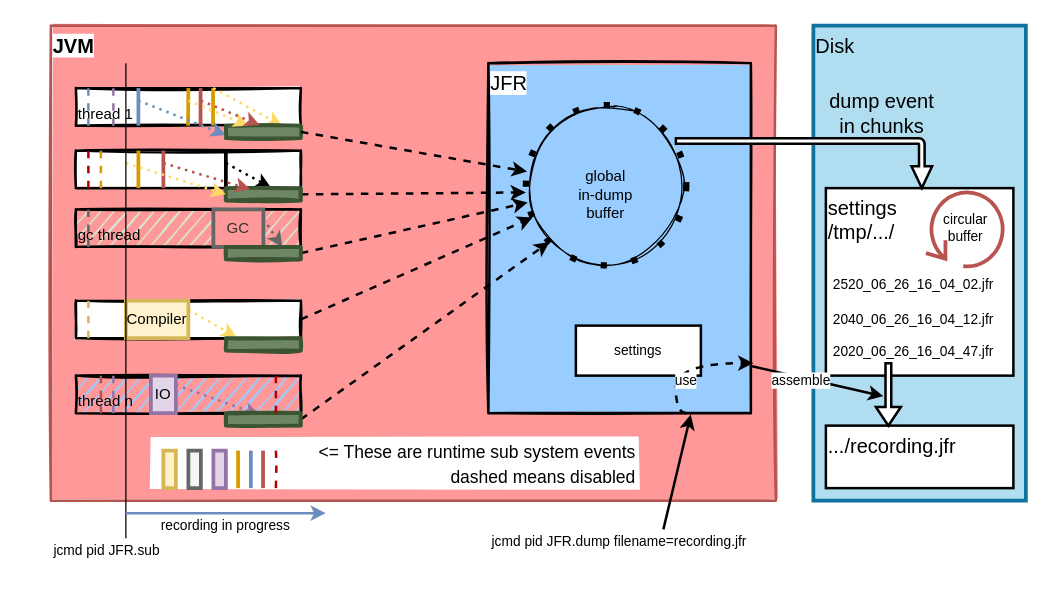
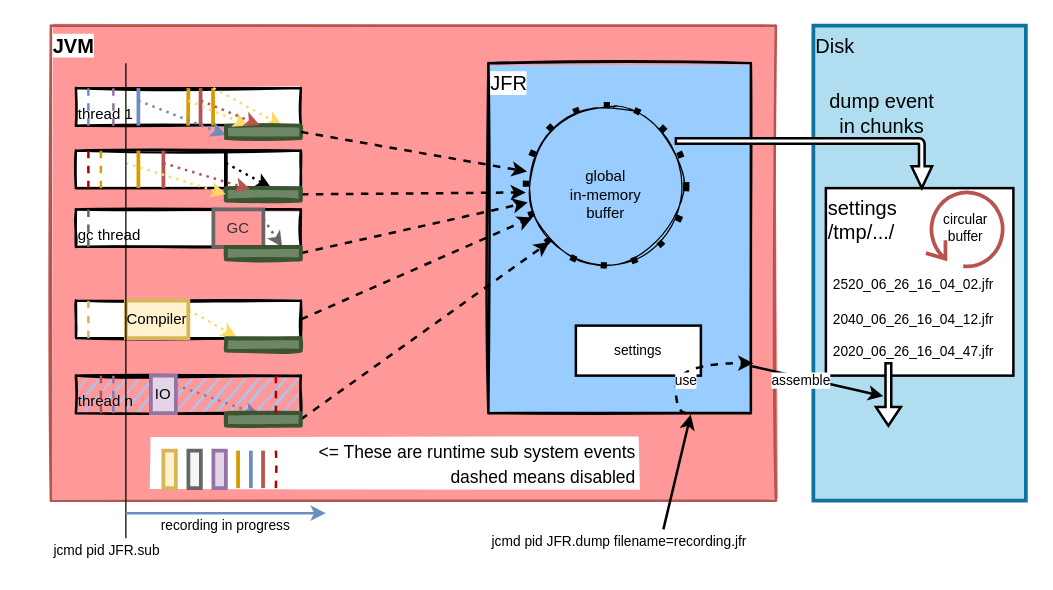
- <mxCell id="29" value="&lt;div&gt;&lt;br&gt;&lt;/div&gt;&lt;div&gt;global &lt;br&gt;&lt;/div&gt;&lt;div&gt;in-dump&lt;/div&gt;&lt;div&gt;buffer&lt;/div&gt;" style="ellipse;whiteSpace=wrap;html=1;aspect=fixed;strokeWidth=1;fillColor=none;sketch=1;" vertex="1" parent="27"><mxGeometry width="128.333" height="128.333" as="geometry" /></mxCell>
+ <mxCell id="29" value="&lt;div&gt;&lt;br&gt;&lt;/div&gt;&lt;div&gt;global &lt;br&gt;&lt;/div&gt;&lt;div&gt;in-memory&lt;/div&gt;&lt;div&gt;buffer&lt;/div&gt;" style="ellipse;whiteSpace=wrap;html=1;aspect=fixed;strokeWidth=1;fillColor=none;sketch=1;" vertex="1" parent="27"><mxGeometry width="128.333" height="128.333" as="geometry" /></mxCell>
- <mxCell id="5" value="gc thread" style="rounded=0;whiteSpace=wrap;html=1;strokeWidth=2;align=left;verticalAlign=bottom;sketch=1;fillColor=#d5e8d4;" vertex="1" parent="1"><mxGeometry x="60" y="167" width="180" height="30" as="geometry" /></mxCell>
+ <mxCell id="5" value="gc thread" style="rounded=0;whiteSpace=wrap;html=1;strokeWidth=2;align=left;verticalAlign=bottom;sketch=1;" vertex="1" parent="1"><mxGeometry x="60" y="167" width="180" height="30" as="geometry" /></mxCell>
- <mxCell id="72" value=".../recording.jfr" style="rounded=0;whiteSpace=wrap;html=1;shadow=0;glass=0;labelBackgroundColor=none;strokeWidth=2;fillColor=#ffffff;gradientColor=none;fontSize=16;align=left;verticalAlign=top;" vertex="1" parent="1"><mxGeometry x="660" y="340" width="150" height="50" as="geometry" /></mxCell>
